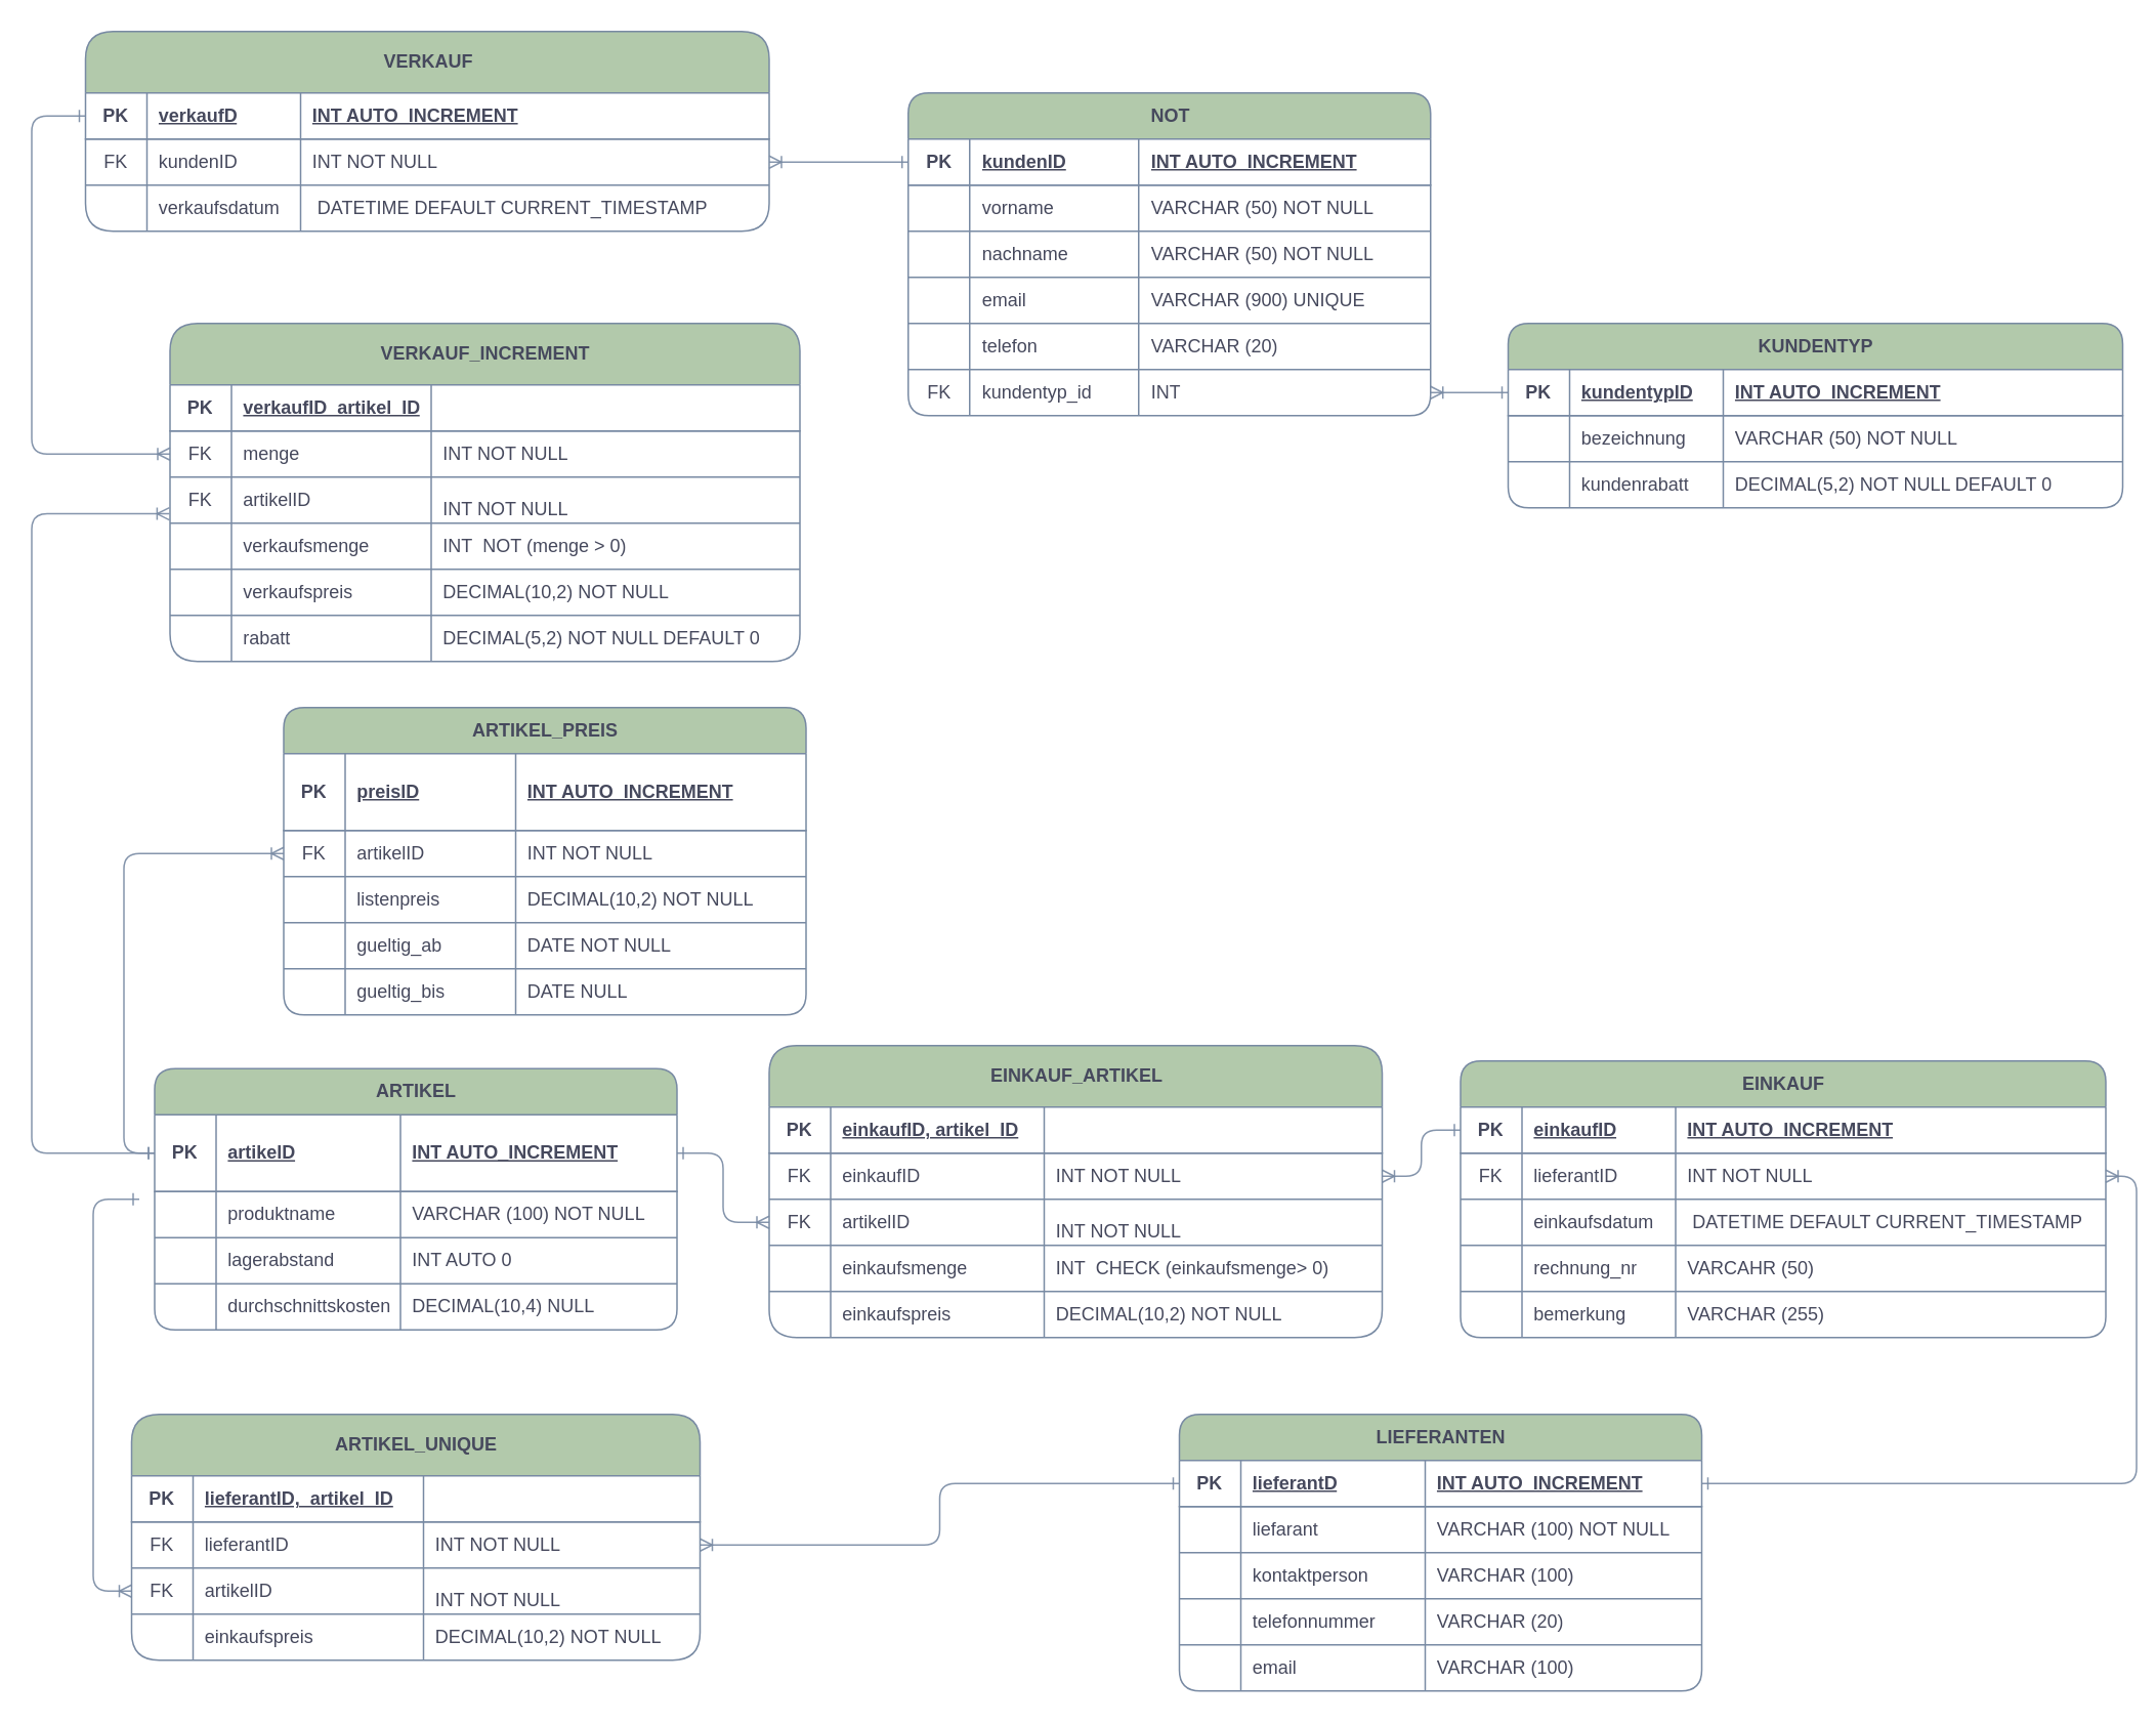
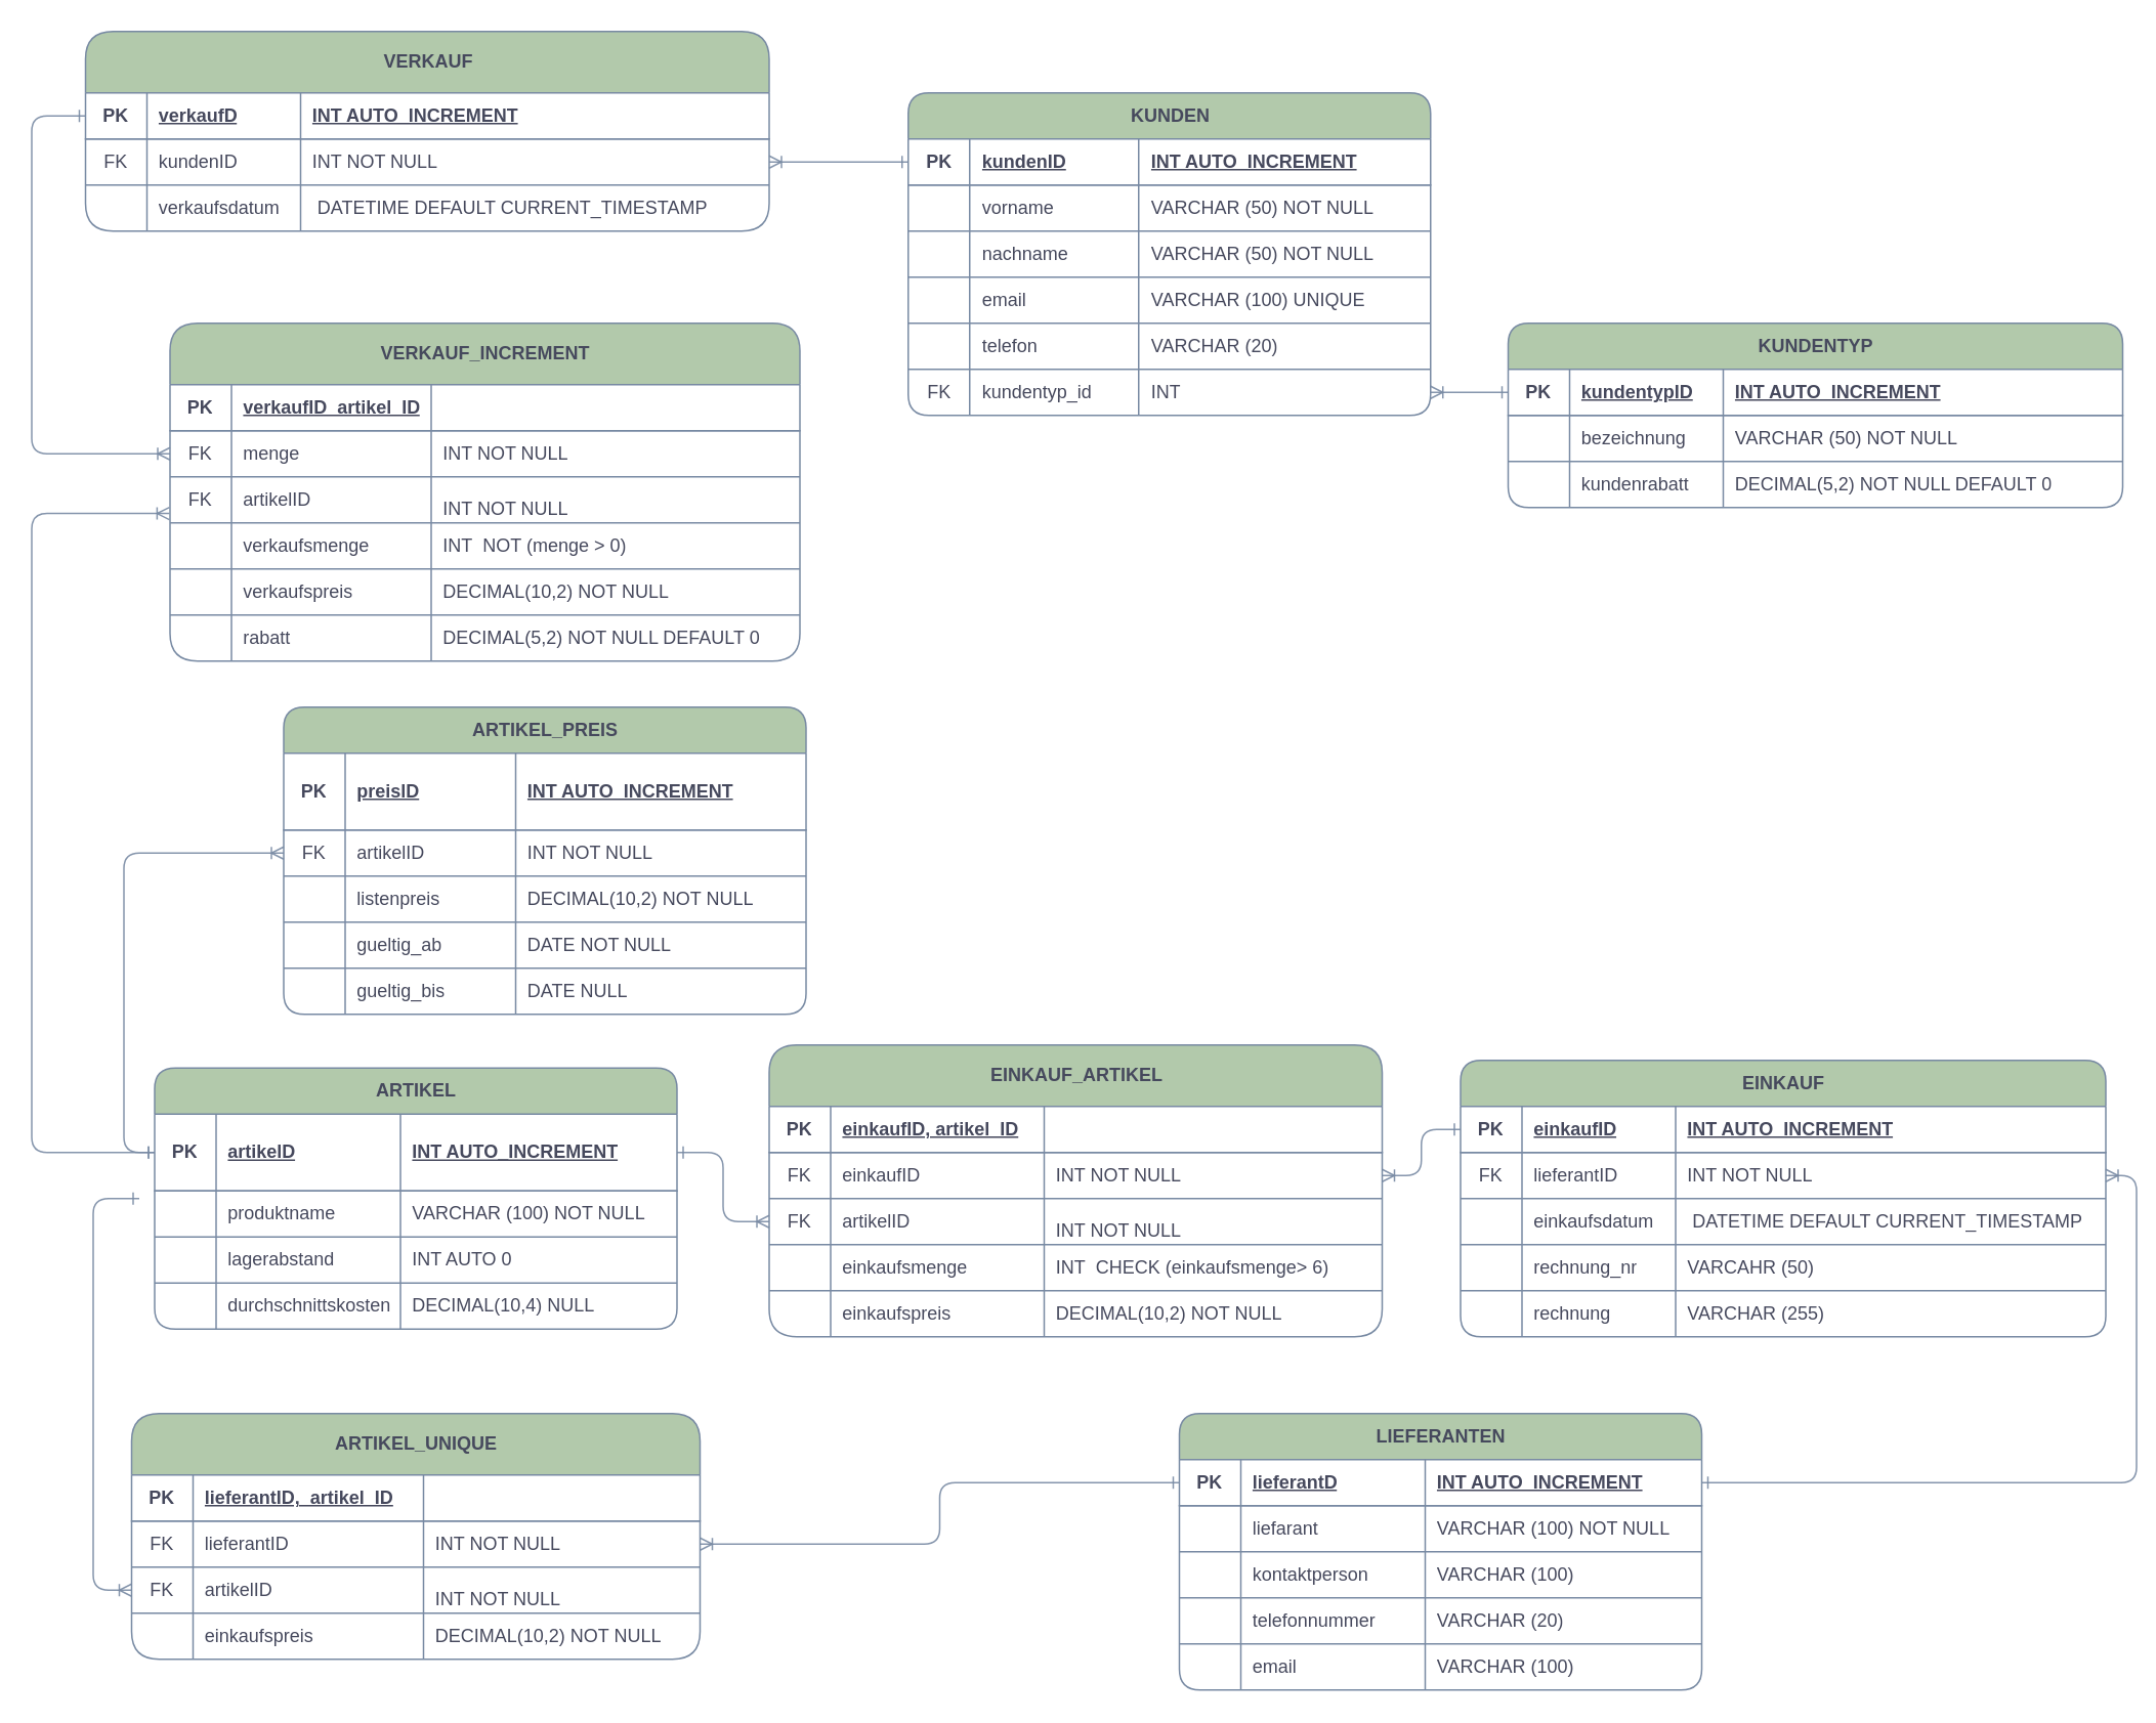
- <mxCell id="2" value="NOT" style="shape=table;startSize=30;container=1;collapsible=1;childLayout=tableLayout;fixedRows=1;rowLines=1;fontStyle=1;align=center;resizeLast=1;rounded=1;comic=0;pointerEvents=1;html=1;swimlaneHead=1;bottom=1;fillColor=#B2C9AB;strokeColor=#788AA3;fontColor=#46495D;verticalAlign=middle;fontSize=12;" parent="1" vertex="1"><mxGeometry x="590.5" y="60" width="340" height="210" as="geometry" /></mxCell>
+ <mxCell id="2" value="KUNDEN" style="shape=table;startSize=30;container=1;collapsible=1;childLayout=tableLayout;fixedRows=1;rowLines=1;fontStyle=1;align=center;resizeLast=1;rounded=1;comic=0;pointerEvents=1;html=1;swimlaneHead=1;bottom=1;fillColor=#B2C9AB;strokeColor=#788AA3;fontColor=#46495D;verticalAlign=middle;fontSize=12;" parent="1" vertex="1"><mxGeometry x="590.5" y="60" width="340" height="210" as="geometry" /></mxCell>
- <mxCell id="18" value="VARCHAR (900) UNIQUE" style="shape=partialRectangle;connectable=0;fillColor=none;top=0;left=0;bottom=0;right=0;align=left;spacingLeft=6;overflow=hidden;rounded=1;comic=0;pointerEvents=1;html=1;strokeColor=#788AA3;fontColor=#46495D;" parent="15" vertex="1"><mxGeometry x="150" width="190" height="30" as="geometry"><mxRectangle width="190" height="30" as="alternateBounds" /></mxGeometry></mxCell>
+ <mxCell id="18" value="VARCHAR (100) UNIQUE" style="shape=partialRectangle;connectable=0;fillColor=none;top=0;left=0;bottom=0;right=0;align=left;spacingLeft=6;overflow=hidden;rounded=1;comic=0;pointerEvents=1;html=1;strokeColor=#788AA3;fontColor=#46495D;" parent="15" vertex="1"><mxGeometry x="150" width="190" height="30" as="geometry"><mxRectangle width="190" height="30" as="alternateBounds" /></mxGeometry></mxCell>
- <mxCell id="144" value="INT&amp;nbsp;&amp;nbsp;CHECK (einkaufsmenge&amp;gt; 0)" style="shape=partialRectangle;connectable=0;fillColor=none;top=0;left=0;bottom=0;right=0;align=left;spacingLeft=6;overflow=hidden;rounded=1;comic=0;pointerEvents=1;html=1;strokeColor=#788AA3;fontColor=#46495D;" parent="141" vertex="1"><mxGeometry x="179" width="220" height="30" as="geometry"><mxRectangle width="220" height="30" as="alternateBounds" /></mxGeometry></mxCell>
+ <mxCell id="144" value="INT&amp;nbsp;&amp;nbsp;CHECK (einkaufsmenge&amp;gt; 6)" style="shape=partialRectangle;connectable=0;fillColor=none;top=0;left=0;bottom=0;right=0;align=left;spacingLeft=6;overflow=hidden;rounded=1;comic=0;pointerEvents=1;html=1;strokeColor=#788AA3;fontColor=#46495D;" parent="141" vertex="1"><mxGeometry x="179" width="220" height="30" as="geometry"><mxRectangle width="220" height="30" as="alternateBounds" /></mxGeometry></mxCell>
- <mxCell id="126" value="bemerkung" style="shape=partialRectangle;connectable=0;fillColor=none;top=0;left=0;bottom=0;right=0;align=left;spacingLeft=6;overflow=hidden;rounded=1;comic=0;pointerEvents=1;html=1;strokeColor=#788AA3;fontColor=#46495D;" parent="124" vertex="1"><mxGeometry x="40" width="100" height="30" as="geometry"><mxRectangle width="100" height="30" as="alternateBounds" /></mxGeometry></mxCell>
+ <mxCell id="126" value="rechnung" style="shape=partialRectangle;connectable=0;fillColor=none;top=0;left=0;bottom=0;right=0;align=left;spacingLeft=6;overflow=hidden;rounded=1;comic=0;pointerEvents=1;html=1;strokeColor=#788AA3;fontColor=#46495D;" parent="124" vertex="1"><mxGeometry x="40" width="100" height="30" as="geometry"><mxRectangle width="100" height="30" as="alternateBounds" /></mxGeometry></mxCell>
